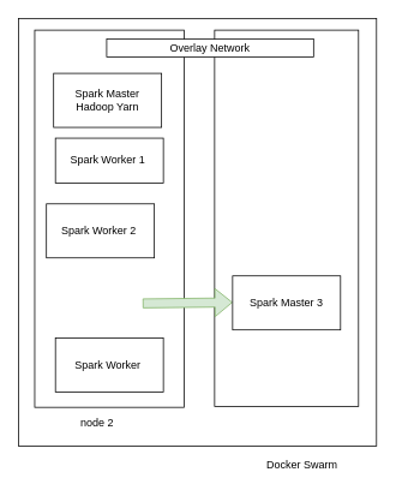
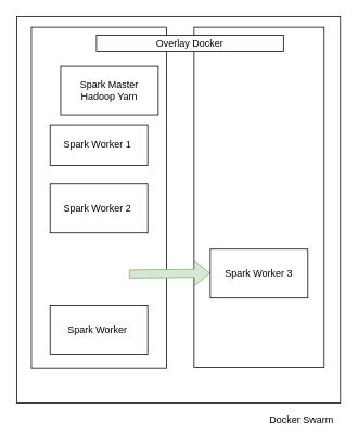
- <mxCell id="8" value="Overlay Network" style="rounded=0;whiteSpace=wrap;html=1;" parent="1" vertex="1"><mxGeometry x="118" y="43" width="230" height="20" as="geometry" /></mxCell>
+ <mxCell id="8" value="Overlay Docker" style="rounded=0;whiteSpace=wrap;html=1;" parent="1" vertex="1"><mxGeometry x="118" y="43" width="230" height="20" as="geometry" /></mxCell>
- <mxCell id="5" value="Spark Master&lt;br&gt;Hadoop Yarn" style="rounded=0;whiteSpace=wrap;html=1;" parent="1" vertex="1"><mxGeometry x="59" y="81" width="120" height="60" as="geometry" /></mxCell>
+ <mxCell id="5" value="Spark Master&lt;br&gt;Hadoop Yarn" style="rounded=0;whiteSpace=wrap;html=1;" parent="1" vertex="1"><mxGeometry x="74" y="81" width="120" height="60" as="geometry" /></mxCell>
- <mxCell id="10" value="Spark Worker 2&amp;nbsp;" style="rounded=0;whiteSpace=wrap;html=1;" parent="1" vertex="1"><mxGeometry x="51" y="226" width="120" height="60" as="geometry" /></mxCell>
+ <mxCell id="10" value="Spark Worker 2&amp;nbsp;" style="rounded=0;whiteSpace=wrap;html=1;" parent="1" vertex="1"><mxGeometry x="61" y="226" width="120" height="60" as="geometry" /></mxCell>
- <mxCell id="11" value="Spark Master 3" style="rounded=0;whiteSpace=wrap;html=1;" parent="1" vertex="1"><mxGeometry x="258" y="306" width="120" height="60" as="geometry" /></mxCell>
+ <mxCell id="11" value="Spark Worker 3" style="rounded=0;whiteSpace=wrap;html=1;" parent="1" vertex="1"><mxGeometry x="258" y="306" width="120" height="60" as="geometry" /></mxCell>
- <mxCell id="7" value="node 2" style="text;html=1;align=center;verticalAlign=middle;resizable=0;points=[];autosize=1;strokeColor=none;fillColor=none;" parent="1" vertex="1"><mxGeometry x="79" y="457" width="55" height="26" as="geometry" /></mxCell>
- <mxCell id="13" value="Docker Swarm" style="text;html=1;align=center;verticalAlign=middle;resizable=0;points=[];autosize=1;strokeColor=none;fillColor=none;" parent="1" vertex="1"><mxGeometry x="286" y="503" width="97" height="26" as="geometry" /></mxCell>
+ <mxCell id="13" value="Docker Swarm" style="text;html=1;align=center;verticalAlign=middle;resizable=0;points=[];autosize=1;strokeColor=none;fillColor=none;" parent="1" vertex="1"><mxGeometry x="321" y="503" width="97" height="26" as="geometry" /></mxCell>
